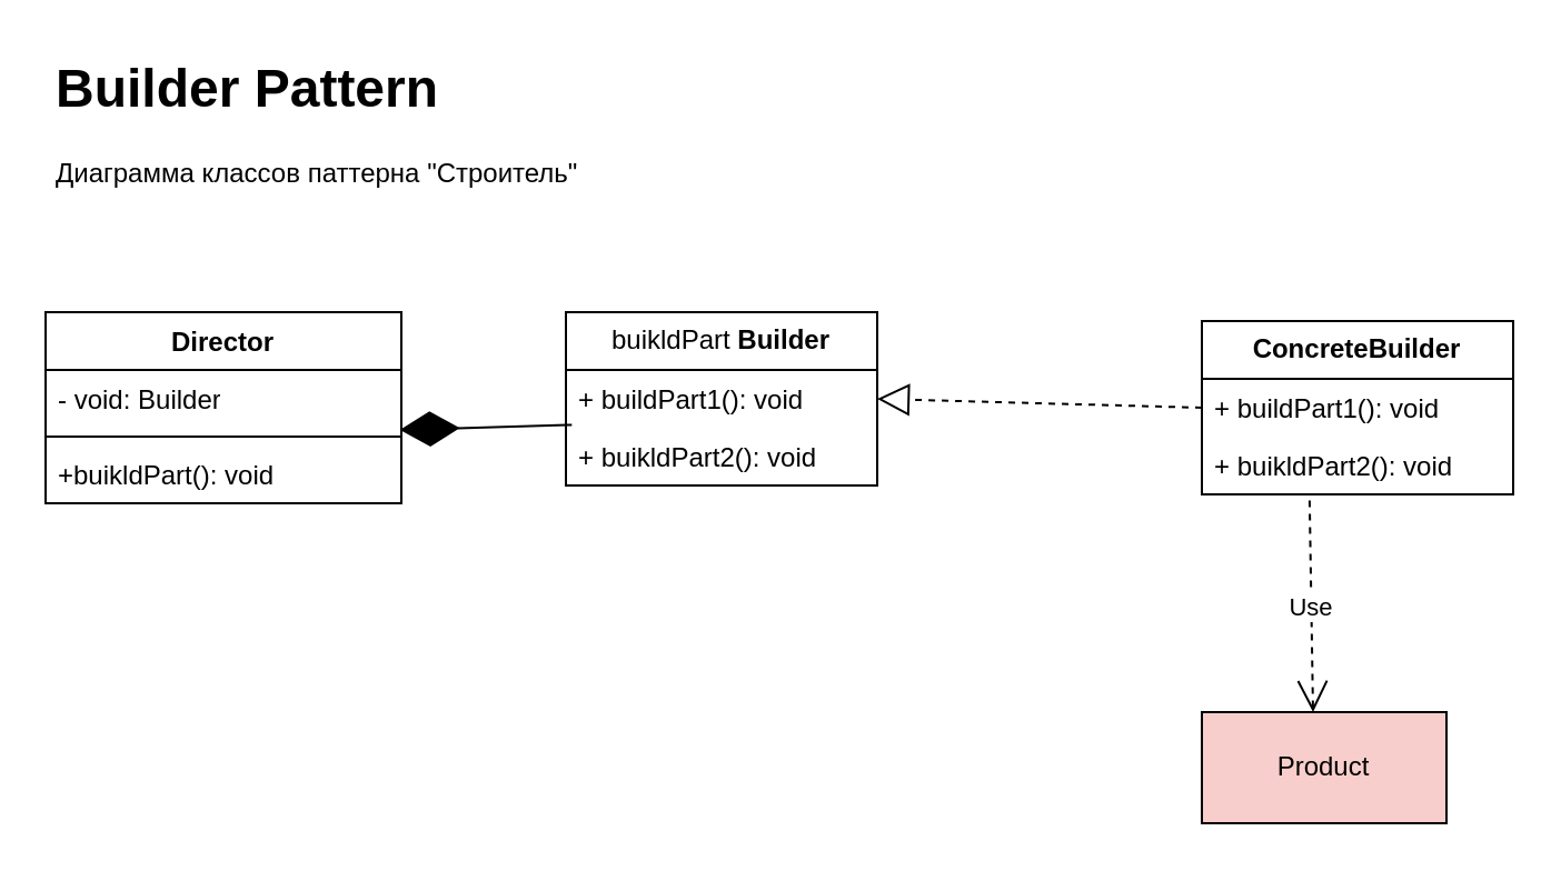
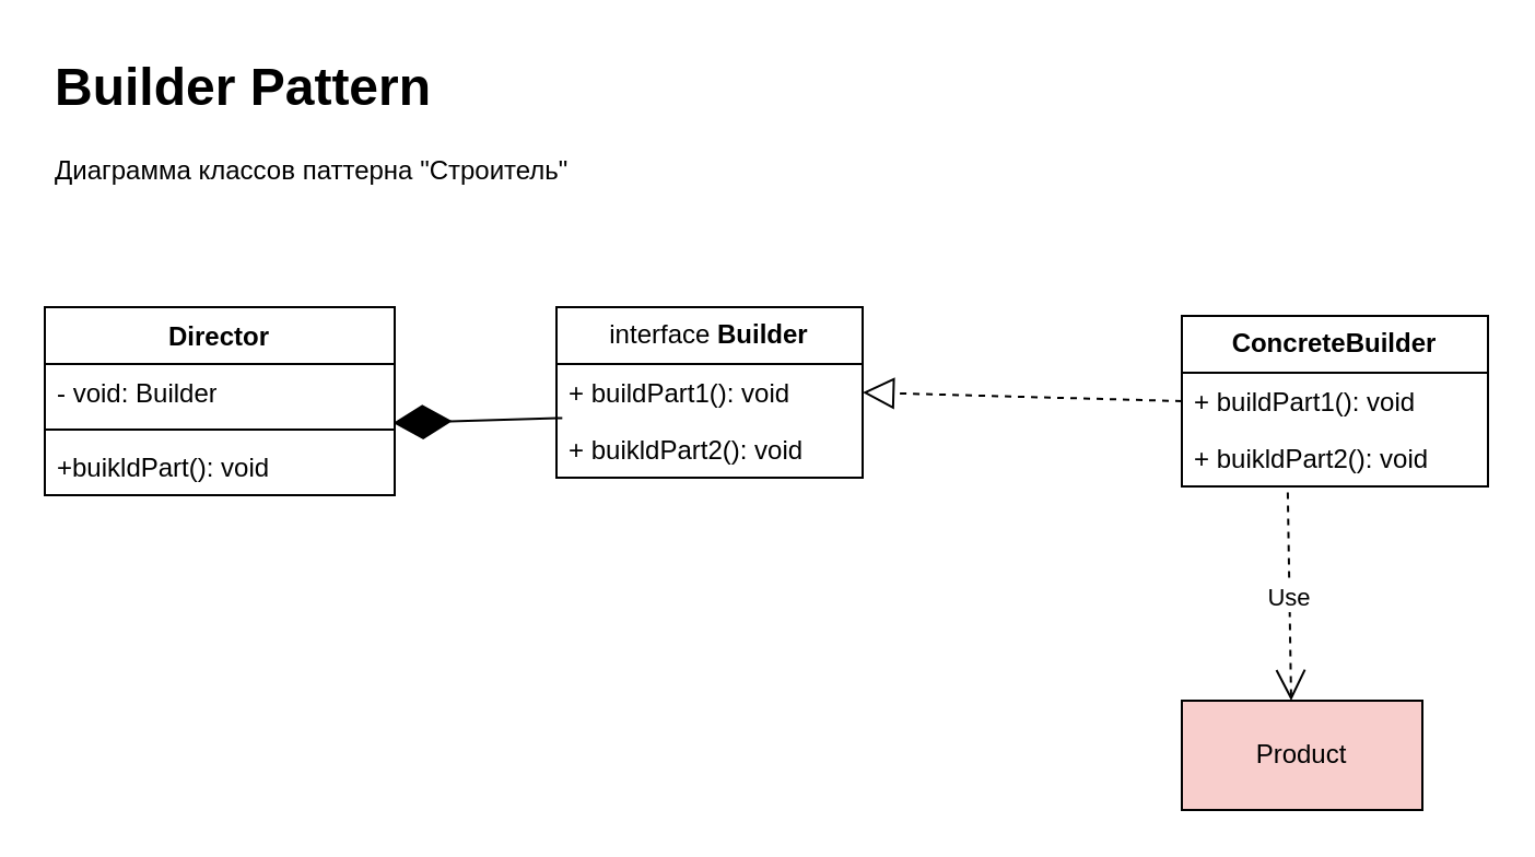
- <mxCell id="7" value="buikldPart &lt;b&gt;Builder&lt;/b&gt;" style="swimlane;fontStyle=0;childLayout=stackLayout;horizontal=1;startSize=26;fillColor=none;horizontalStack=0;resizeParent=1;resizeParentMax=0;resizeLast=0;collapsible=1;marginBottom=0;whiteSpace=wrap;html=1;" vertex="1" parent="1"><mxGeometry x="254" y="140" width="140" height="78" as="geometry" /></mxCell>
+ <mxCell id="7" value="interface &lt;b&gt;Builder&lt;/b&gt;" style="swimlane;fontStyle=0;childLayout=stackLayout;horizontal=1;startSize=26;fillColor=none;horizontalStack=0;resizeParent=1;resizeParentMax=0;resizeLast=0;collapsible=1;marginBottom=0;whiteSpace=wrap;html=1;" vertex="1" parent="1"><mxGeometry x="254" y="140" width="140" height="78" as="geometry" /></mxCell>
